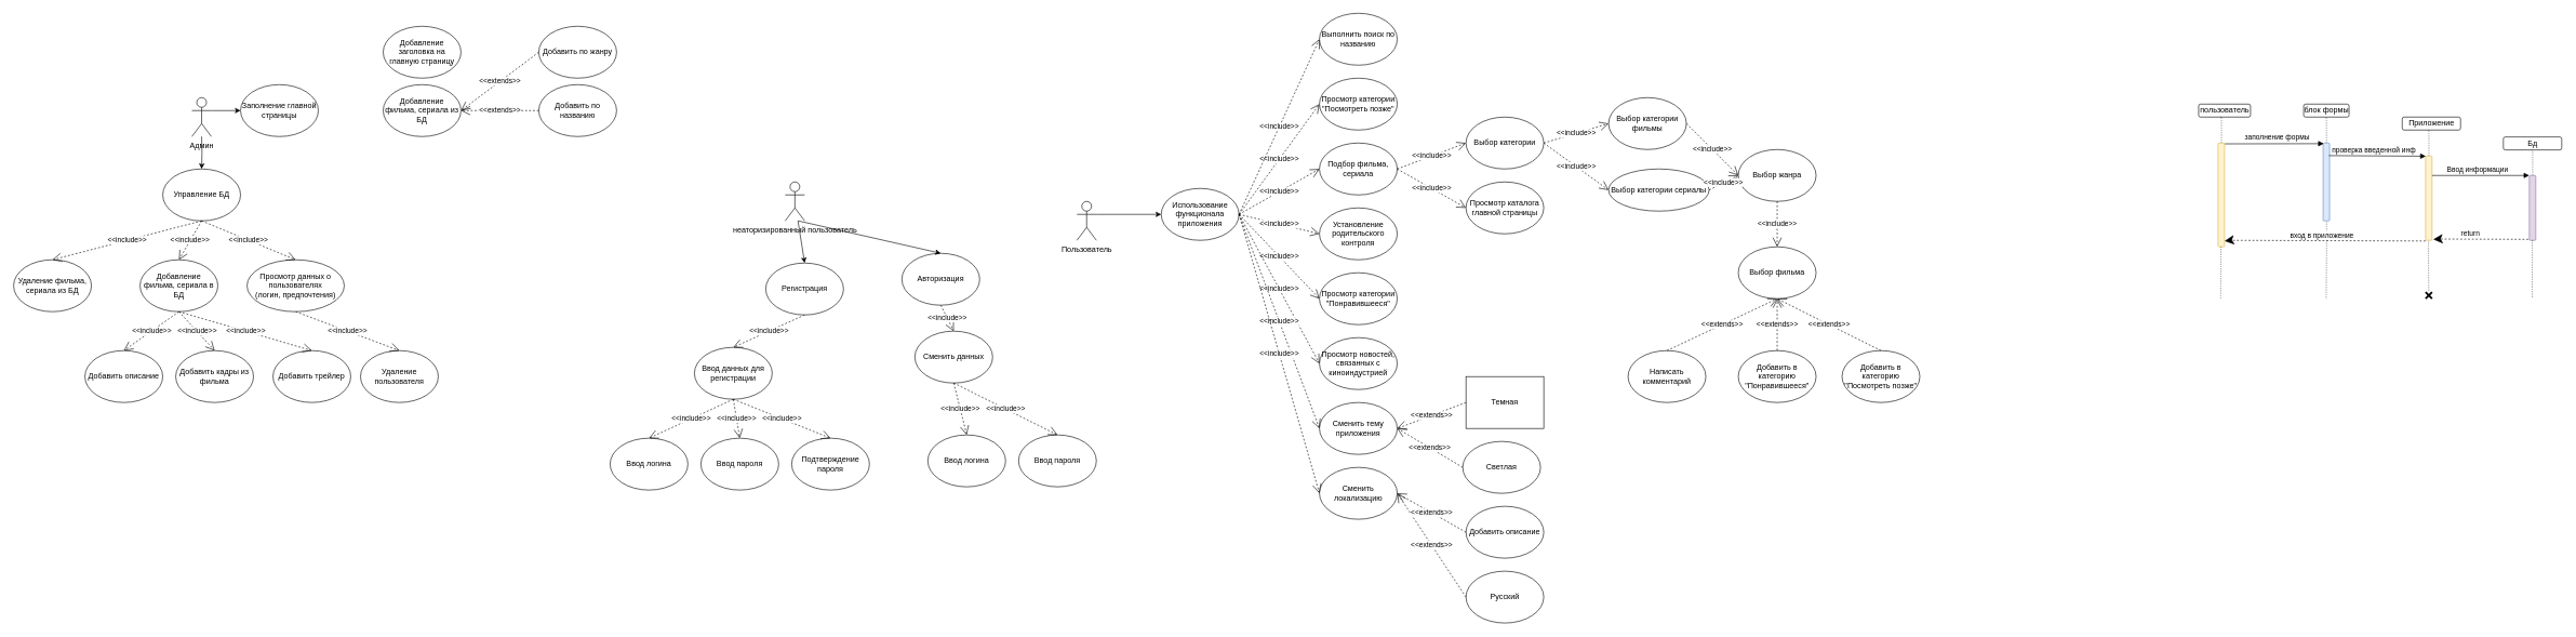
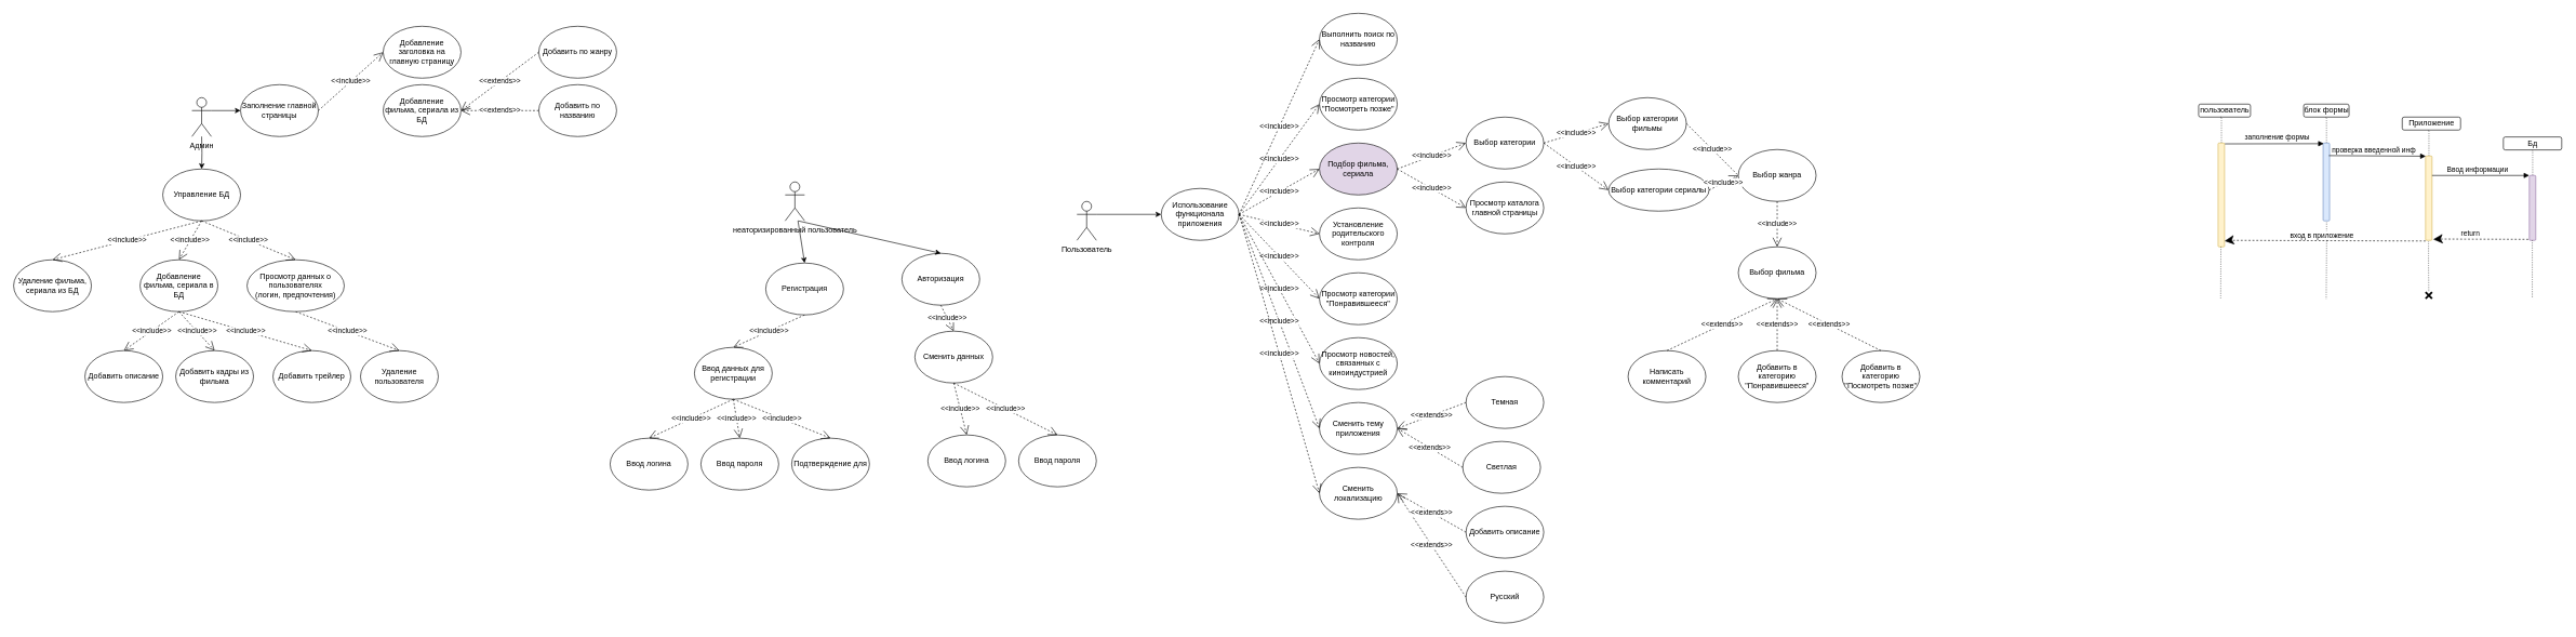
+ <mxCell id="20" value="&amp;lt;&amp;lt;include&amp;gt;&amp;gt;" style="endArrow=open;endSize=12;dashed=1;html=1;rounded=0;exitX=1;exitY=0.5;exitDx=0;exitDy=0;entryX=0;entryY=0.5;entryDx=0;entryDy=0;" parent="1" source="19" target="17" edge="1"><mxGeometry width="160" relative="1" as="geometry"><mxPoint x="505" y="110" as="sourcePoint" /><mxPoint x="575" y="220" as="targetPoint" /></mxGeometry></mxCell>
- <mxCell id="45" value="Подбор фильма, сериала" style="ellipse;whiteSpace=wrap;html=1;" parent="1" vertex="1"><mxGeometry x="2034" y="220" width="120" height="80" as="geometry" /></mxCell>
+ <mxCell id="45" value="Подбор фильма, сериала" style="ellipse;whiteSpace=wrap;html=1;fillColor=#e1d5e7;" parent="1" vertex="1"><mxGeometry x="2034" y="220" width="120" height="80" as="geometry" /></mxCell>
- <mxCell id="65" value="&amp;lt;&amp;lt;include&amp;gt;&amp;gt;" style="endArrow=open;endSize=12;dashed=1;html=1;rounded=0;exitX=1;exitY=0.5;exitDx=0;exitDy=0;entryX=0;entryY=0.5;entryDx=0;entryDy=0;" parent="1" source="61" target="63" edge="1"><mxGeometry width="160" relative="1" as="geometry"><mxPoint x="2610" y="310" as="sourcePoint" /><mxPoint x="2690" y="280" as="targetPoint" /></mxGeometry></mxCell>
+ <mxCell id="65" value="&amp;lt;&amp;lt;include&amp;gt;&amp;gt;" style="endArrow=none;endSize=12;dashed=1;html=1;rounded=0;exitX=1;exitY=0.5;exitDx=0;exitDy=0;entryX=0;entryY=0.5;entryDx=0;entryDy=0;" parent="1" source="61" target="63" edge="1"><mxGeometry width="160" relative="1" as="geometry"><mxPoint x="2610" y="310" as="sourcePoint" /><mxPoint x="2690" y="280" as="targetPoint" /></mxGeometry></mxCell>
- <mxCell id="86" value="Темная" style="whiteSpace=wrap;html=1;rounded=0;" parent="1" vertex="1"><mxGeometry x="2260" y="580" width="120" height="80" as="geometry" /></mxCell>
+ <mxCell id="86" value="Темная" style="ellipse;whiteSpace=wrap;html=1;" parent="1" vertex="1"><mxGeometry x="2260" y="580" width="120" height="80" as="geometry" /></mxCell>
- <mxCell id="36" value="Подтверждение пароля" style="ellipse;whiteSpace=wrap;html=1;" parent="1" vertex="1"><mxGeometry x="1220" y="675" width="120" height="80" as="geometry" /></mxCell>
+ <mxCell id="36" value="Подтверждение для" style="ellipse;whiteSpace=wrap;html=1;" parent="1" vertex="1"><mxGeometry x="1220" y="675" width="120" height="80" as="geometry" /></mxCell>
